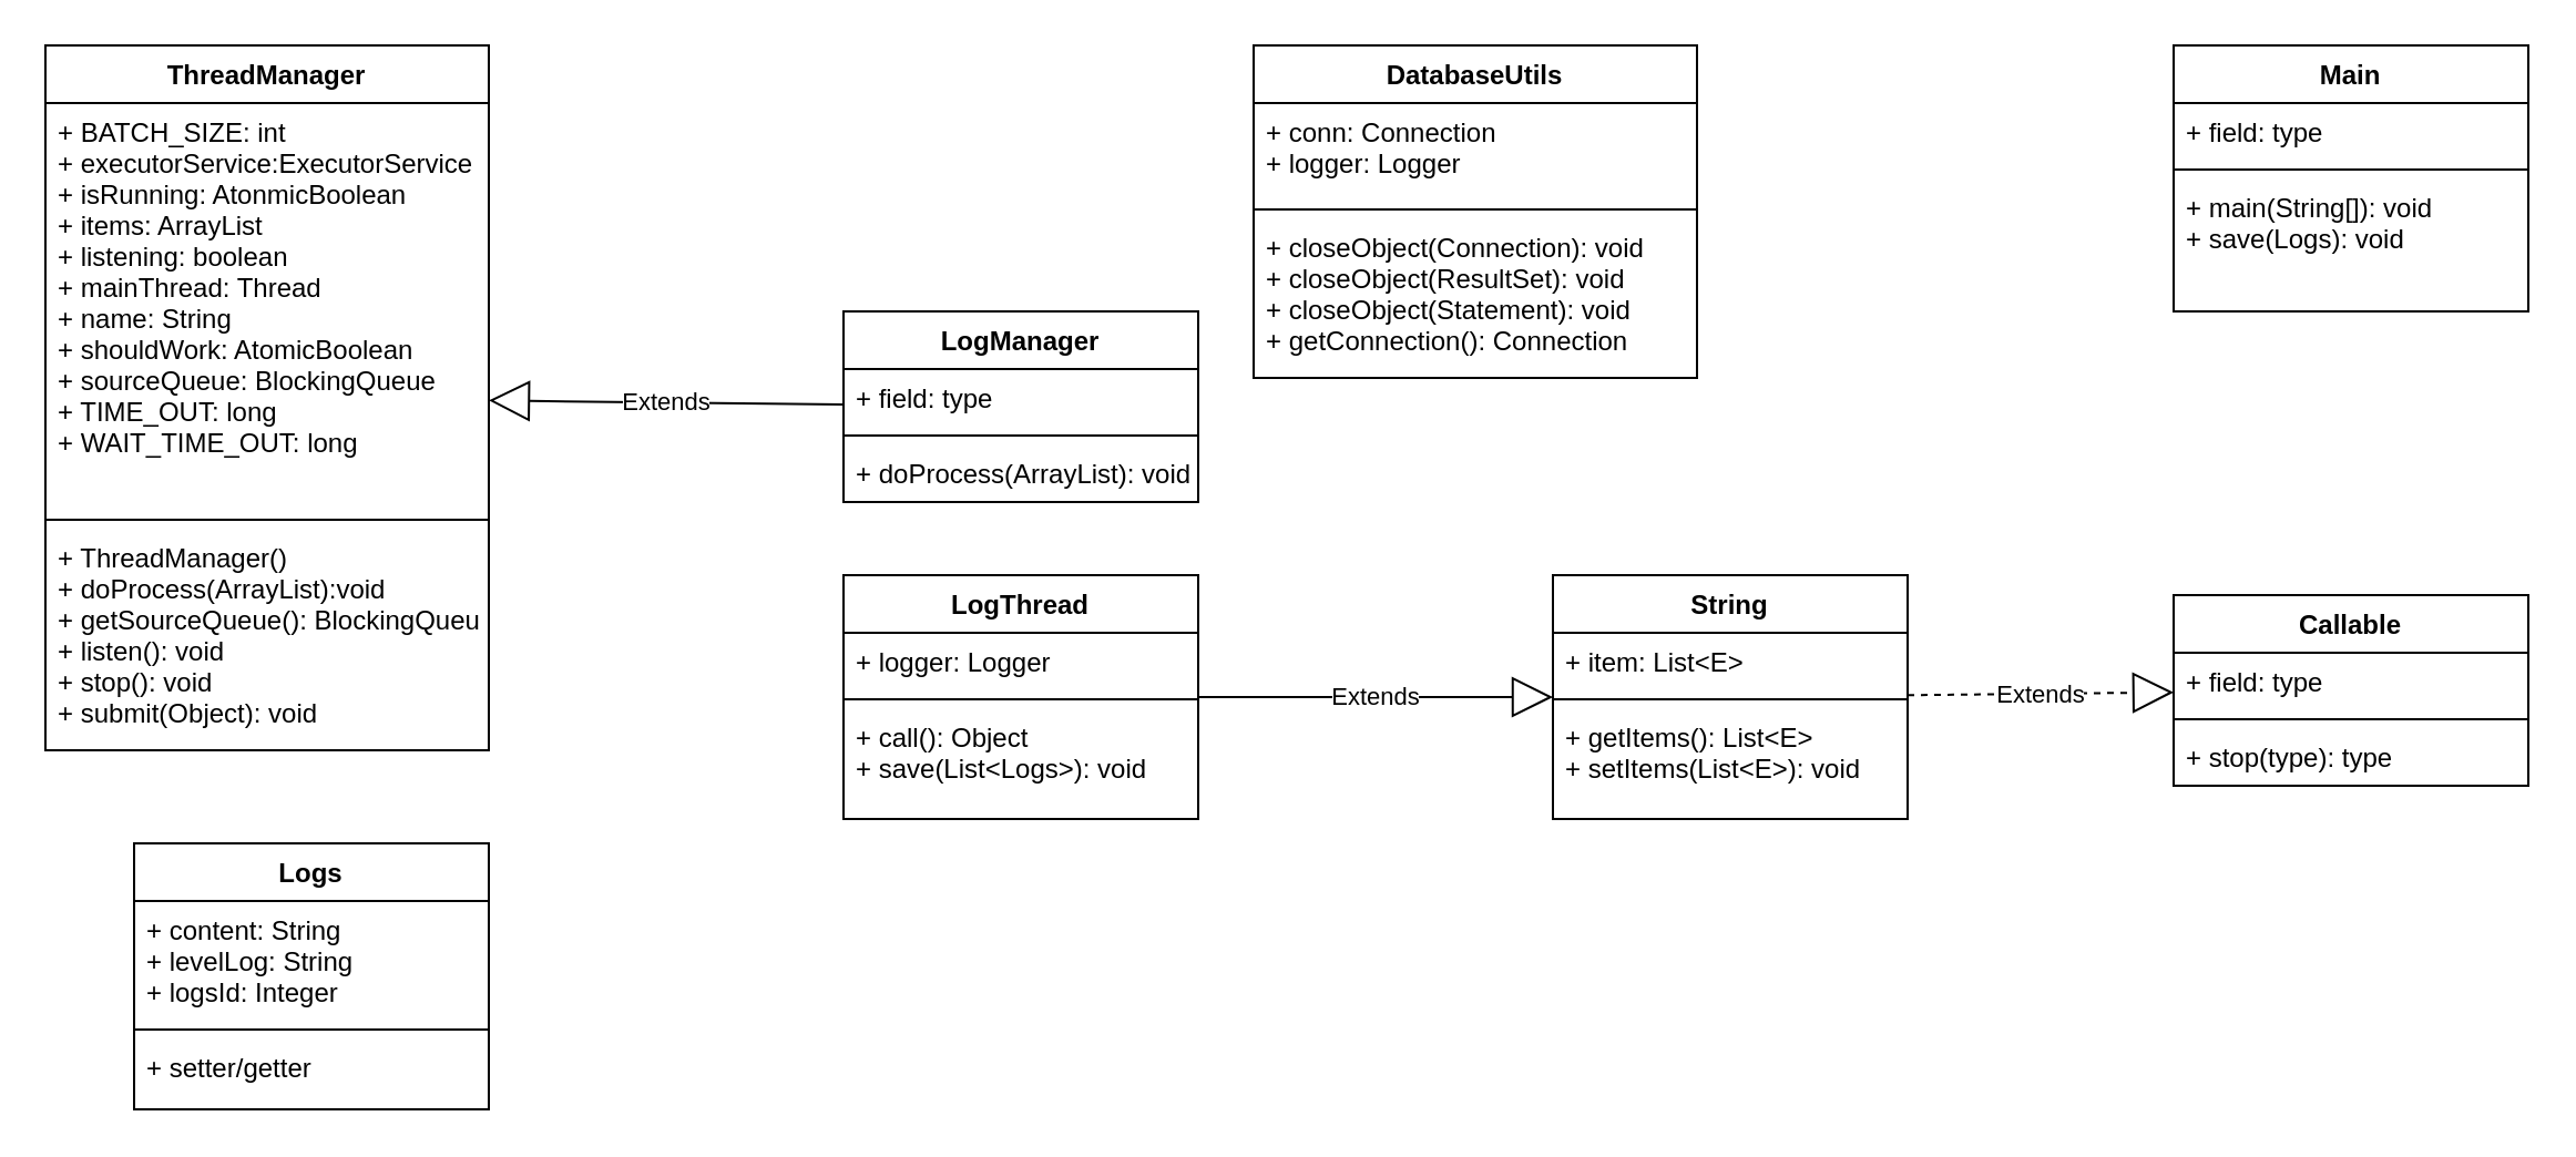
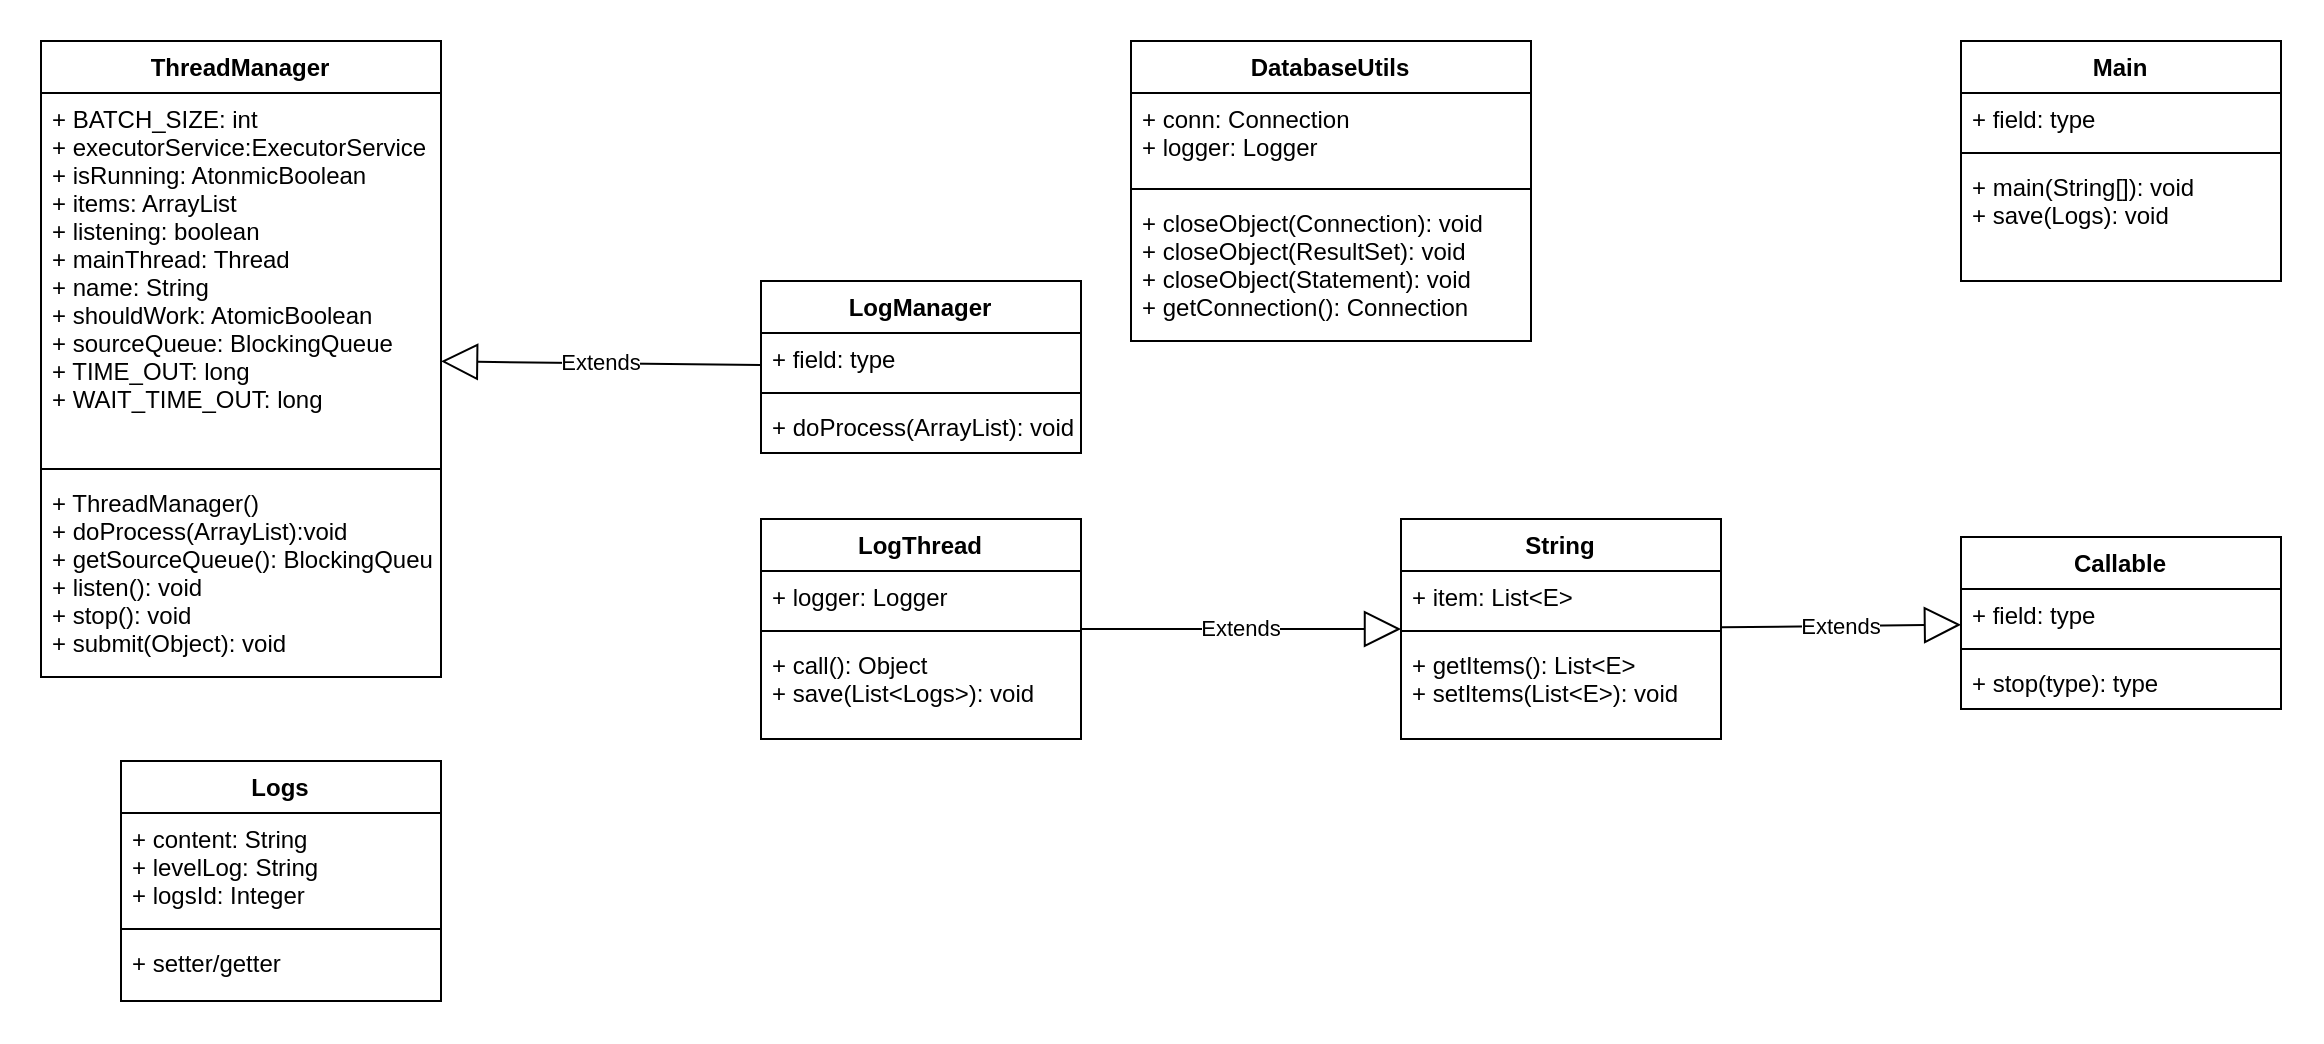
- <mxCell id="36" value="Extends" style="endArrow=block;endSize=16;endFill=0;html=1;rounded=0;dashed=1;" edge="1" parent="1" source="10" target="32"><mxGeometry width="160" relative="1" as="geometry"><mxPoint x="860" y="80" as="sourcePoint" /><mxPoint x="1020" y="80" as="targetPoint" /></mxGeometry></mxCell>
+ <mxCell id="36" value="Extends" style="endArrow=block;endSize=16;endFill=0;html=1;rounded=0;" edge="1" parent="1" source="10" target="32"><mxGeometry width="160" relative="1" as="geometry"><mxPoint x="860" y="80" as="sourcePoint" /><mxPoint x="1020" y="80" as="targetPoint" /></mxGeometry></mxCell>
